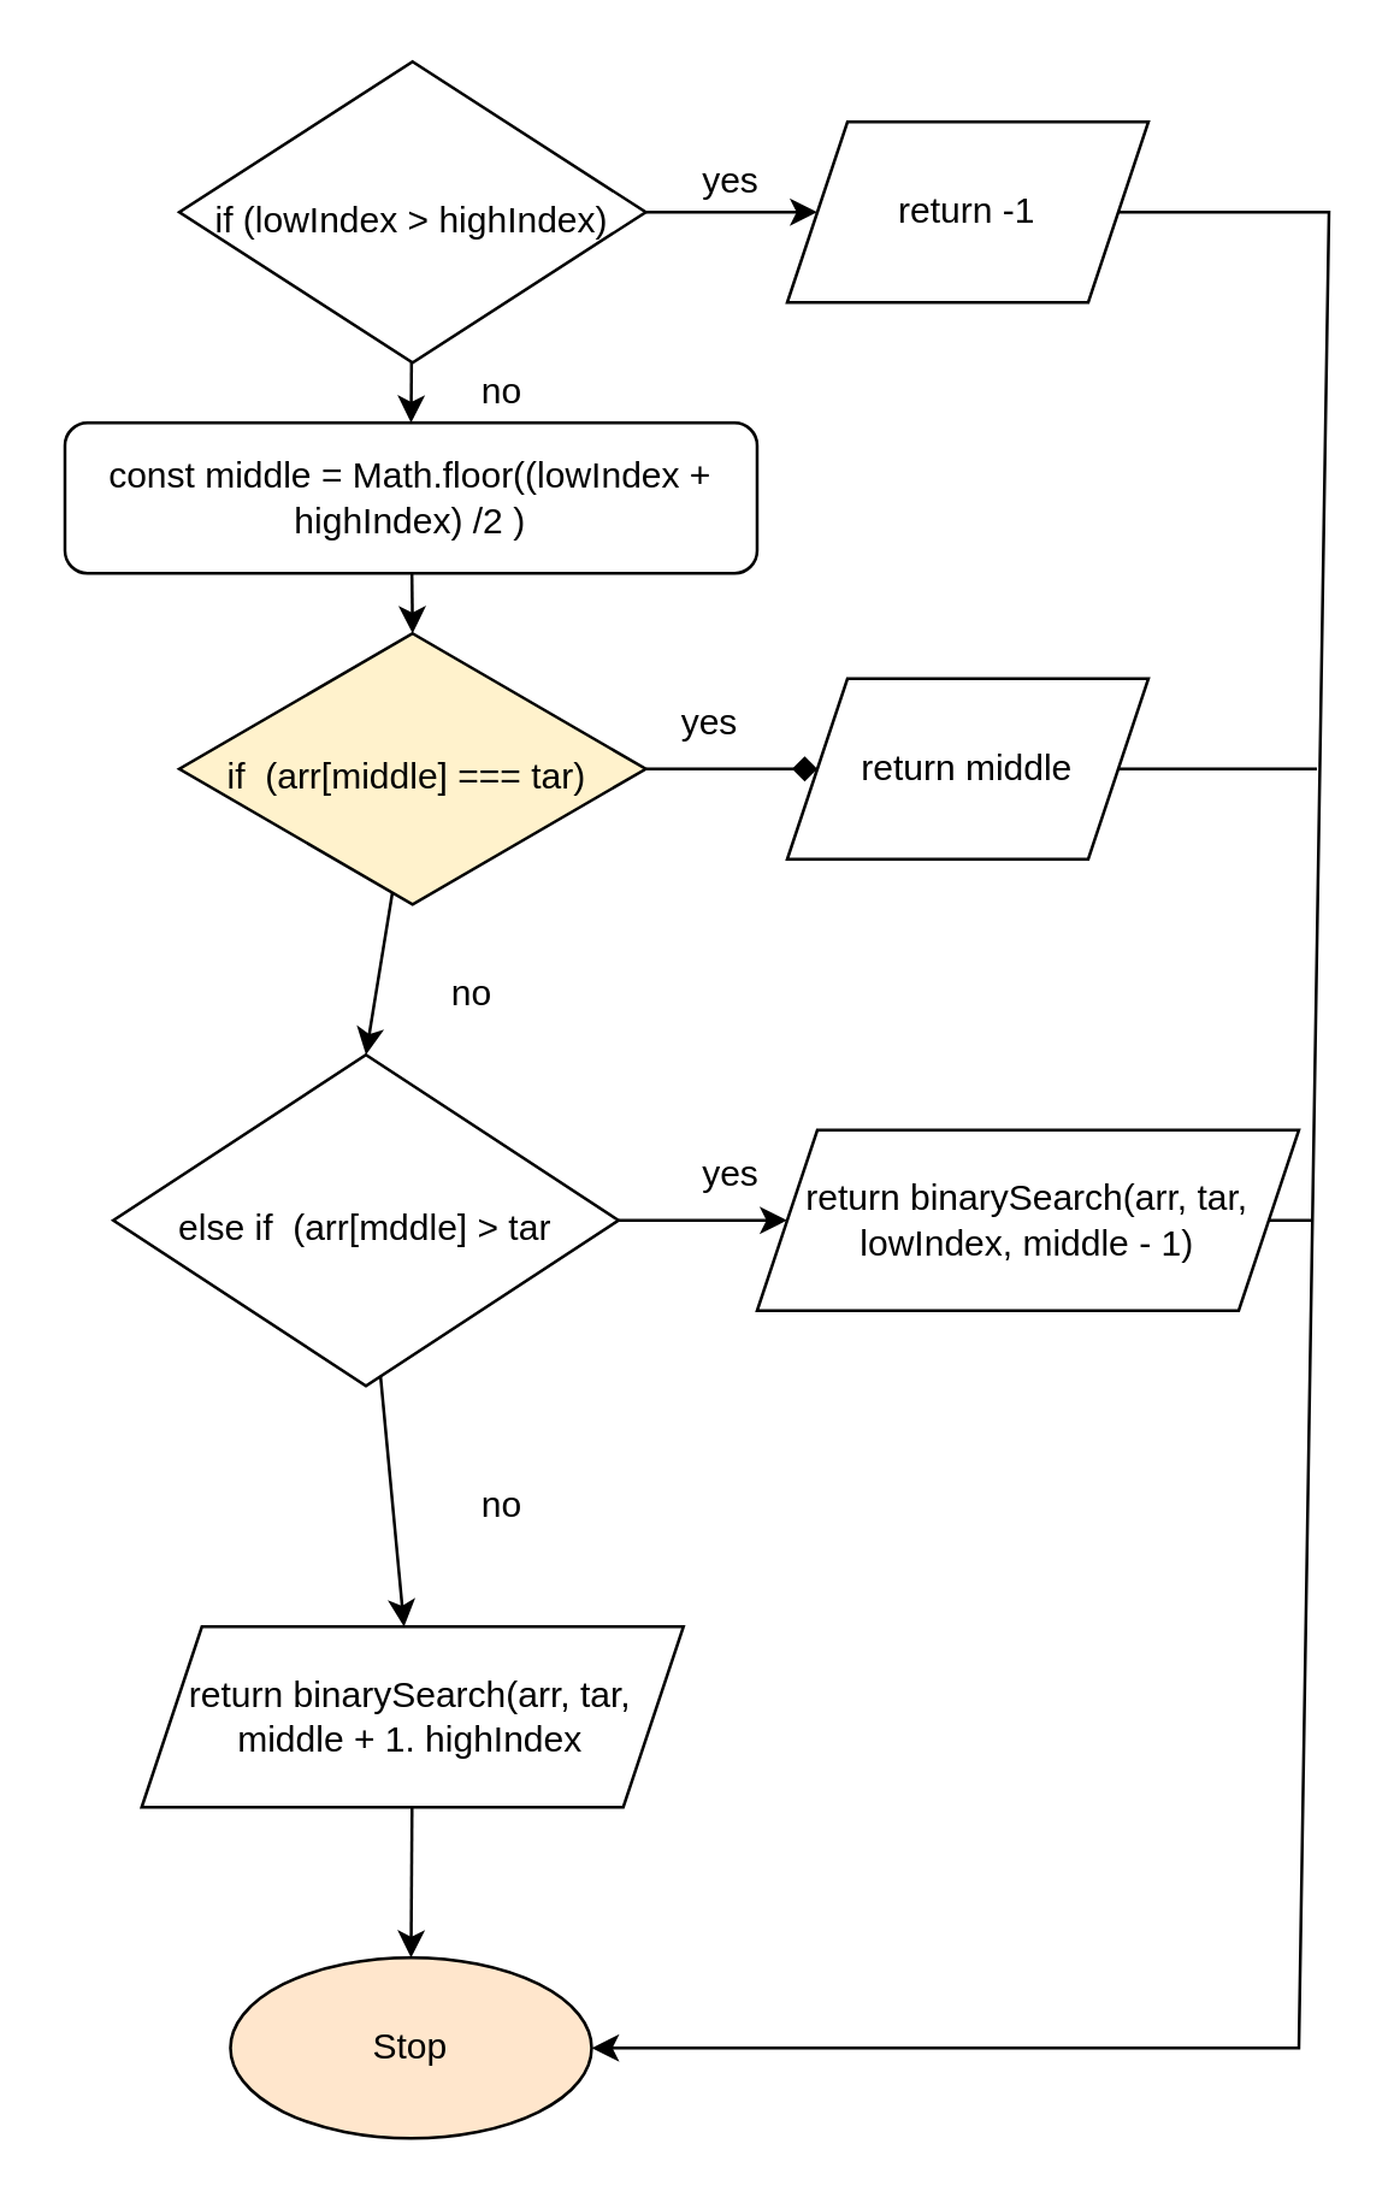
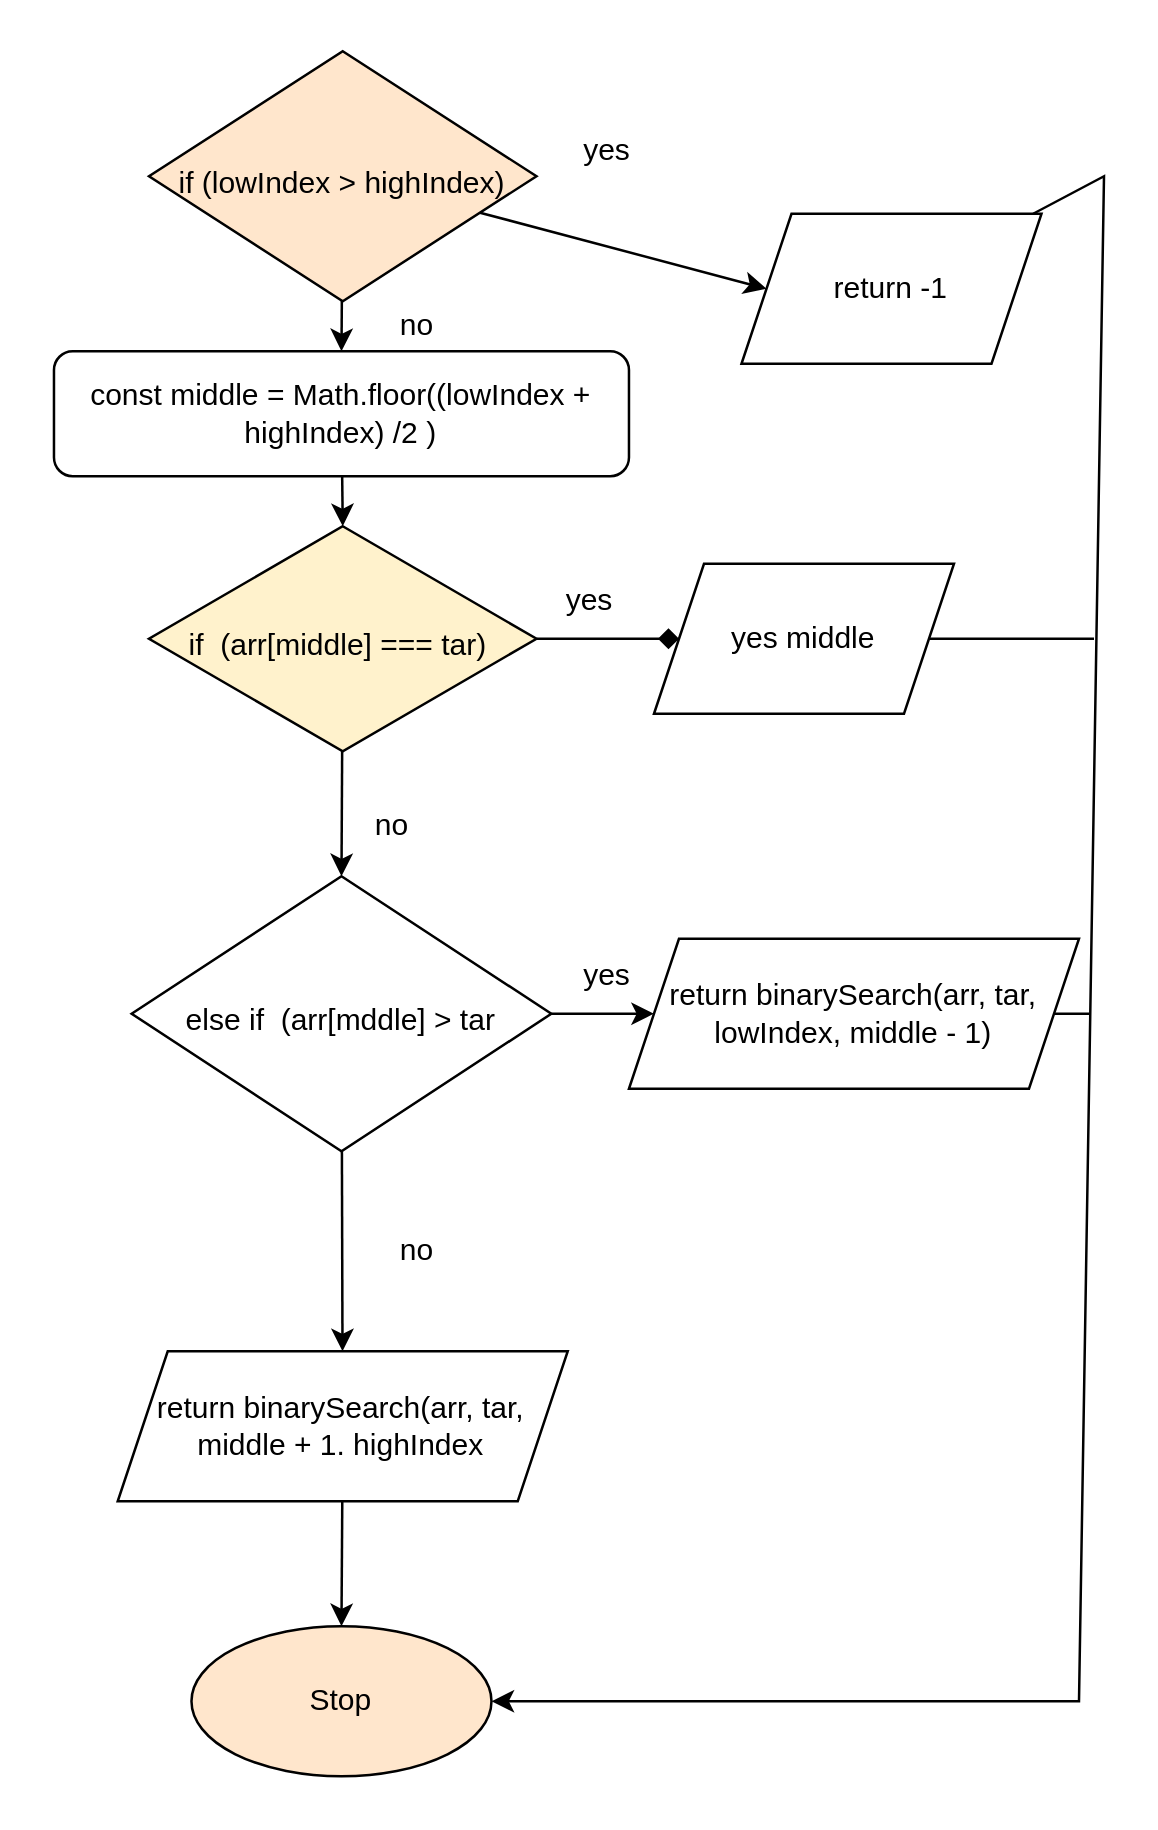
- <mxCell id="5" value="&lt;font style=&quot;font-size: 12px&quot;&gt;if (lowIndex &amp;gt; highIndex)&lt;/font&gt;" style="rhombus;whiteSpace=wrap;html=1;fontSize=22;" vertex="1" parent="1"><mxGeometry x="59" y="20" width="155" height="100" as="geometry" /></mxCell>
+ <mxCell id="5" value="&lt;font style=&quot;font-size: 12px&quot;&gt;if (lowIndex &amp;gt; highIndex)&lt;/font&gt;" style="rhombus;whiteSpace=wrap;html=1;fontSize=22;fillColor=#ffe6cc;" vertex="1" parent="1"><mxGeometry x="59" y="20" width="155" height="100" as="geometry" /></mxCell>
- <mxCell id="19" value="return -1" style="shape=parallelogram;perimeter=parallelogramPerimeter;whiteSpace=wrap;html=1;fixedSize=1;" vertex="1" parent="1"><mxGeometry x="261" y="40" width="120" height="60" as="geometry" /></mxCell>
+ <mxCell id="19" value="return -1" style="shape=parallelogram;perimeter=parallelogramPerimeter;whiteSpace=wrap;html=1;fixedSize=1;" vertex="1" parent="1"><mxGeometry x="296" y="85" width="120" height="60" as="geometry" /></mxCell>
- <mxCell id="23" value="return middle" style="shape=parallelogram;perimeter=parallelogramPerimeter;whiteSpace=wrap;html=1;fixedSize=1;" vertex="1" parent="1"><mxGeometry x="261" y="225" width="120" height="60" as="geometry" /></mxCell>
+ <mxCell id="23" value="yes middle" style="shape=parallelogram;perimeter=parallelogramPerimeter;whiteSpace=wrap;html=1;fixedSize=1;" vertex="1" parent="1"><mxGeometry x="261" y="225" width="120" height="60" as="geometry" /></mxCell>
- <mxCell id="13" value="&lt;font style=&quot;font-size: 12px&quot;&gt;else if&amp;nbsp; (arr[mddle] &amp;gt; tar&lt;/font&gt;" style="rhombus;whiteSpace=wrap;html=1;fontSize=22;" vertex="1" parent="1"><mxGeometry x="37.06" y="350" width="167.87" height="110" as="geometry" /></mxCell>
+ <mxCell id="13" value="&lt;font style=&quot;font-size: 12px&quot;&gt;else if&amp;nbsp; (arr[mddle] &amp;gt; tar&lt;/font&gt;" style="rhombus;whiteSpace=wrap;html=1;fontSize=22;" vertex="1" parent="1"><mxGeometry x="52.06" y="350" width="167.87" height="110" as="geometry" /></mxCell>
